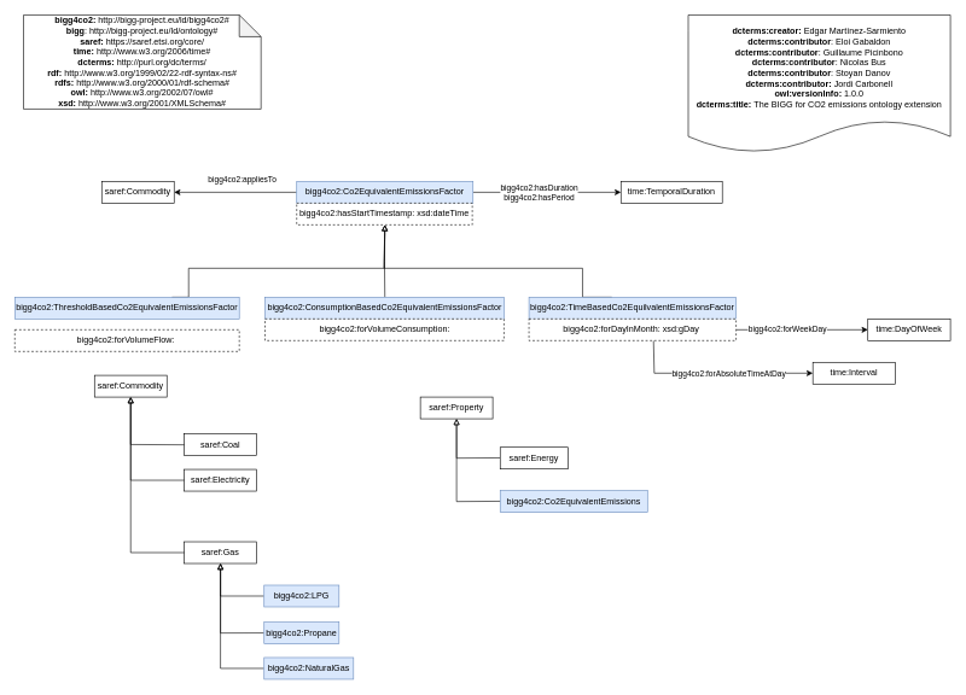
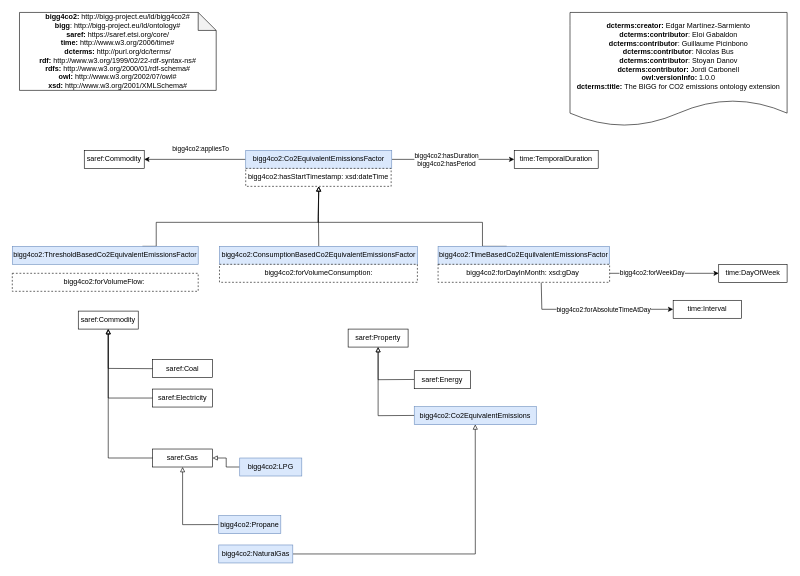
- <mxCell id="33" value="bigg4co2:LPG" style="rounded=0;whiteSpace=wrap;html=1;snapToPoint=1;points=[[0.1,0],[0.2,0],[0.3,0],[0.4,0],[0.5,0],[0.6,0],[0.7,0],[0.8,0],[0.9,0],[0,0.1],[0,0.3],[0,0.5],[0,0.7],[0,0.9],[0.1,1],[0.2,1],[0.3,1],[0.4,1],[0.5,1],[0.6,1],[0.7,1],[0.8,1],[0.9,1],[1,0.1],[1,0.3],[1,0.5],[1,0.7],[1,0.9]];fillColor=#dae8fc;strokeColor=#6c8ebf;" parent="1" vertex="1"><mxGeometry x="364.25" y="808" width="103.5" height="30" as="geometry" /></mxCell>
+ <mxCell id="33" value="bigg4co2:LPG" style="rounded=0;whiteSpace=wrap;html=1;snapToPoint=1;points=[[0.1,0],[0.2,0],[0.3,0],[0.4,0],[0.5,0],[0.6,0],[0.7,0],[0.8,0],[0.9,0],[0,0.1],[0,0.3],[0,0.5],[0,0.7],[0,0.9],[0.1,1],[0.2,1],[0.3,1],[0.4,1],[0.5,1],[0.6,1],[0.7,1],[0.8,1],[0.9,1],[1,0.1],[1,0.3],[1,0.5],[1,0.7],[1,0.9]];fillColor=#dae8fc;strokeColor=#6c8ebf;" parent="1" vertex="1"><mxGeometry x="399.25" y="763" width="103.5" height="30" as="geometry" /></mxCell>
- <mxCell id="34" style="edgeStyle=orthogonalEdgeStyle;rounded=0;orthogonalLoop=1;jettySize=auto;html=1;endArrow=block;endFill=0;" parent="1" source="35" target="32" edge="1"><mxGeometry relative="1" as="geometry"><mxPoint x="-57.75" y="839.14" as="sourcePoint" /><mxPoint x="173.536" y="777.999" as="targetPoint" /></mxGeometry></mxCell>
+ <mxCell id="34" style="edgeStyle=orthogonalEdgeStyle;rounded=0;orthogonalLoop=1;jettySize=auto;html=1;endArrow=block;endFill=0;" parent="1" source="35" target="43" edge="1"><mxGeometry relative="1" as="geometry"><mxPoint x="-57.75" y="839.14" as="sourcePoint" /><mxPoint x="173.536" y="777.999" as="targetPoint" /></mxGeometry></mxCell>
